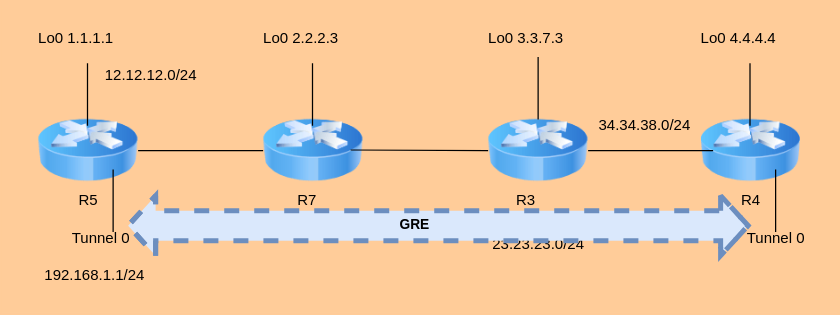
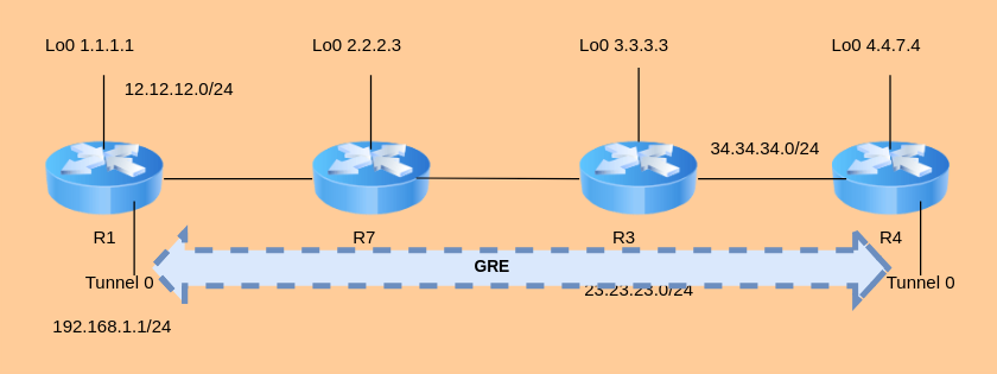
- <mxCell id="22" value="Lo0 3.3.7.3" style="text;html=1;align=center;verticalAlign=middle;resizable=0;points=[];autosize=1;strokeColor=none;fillColor=none;" parent="1" vertex="1"><mxGeometry x="380" y="20" width="80" height="20" as="geometry" /></mxCell>
+ <mxCell id="22" value="Lo0 3.3.3.3" style="text;html=1;align=center;verticalAlign=middle;resizable=0;points=[];autosize=1;strokeColor=none;fillColor=none;" parent="1" vertex="1"><mxGeometry x="380" y="20" width="80" height="20" as="geometry" /></mxCell>
- <mxCell id="23" value="Lo0 4.4.4.4" style="text;html=1;align=center;verticalAlign=middle;resizable=0;points=[];autosize=1;strokeColor=none;fillColor=none;" parent="1" vertex="1"><mxGeometry x="550" y="20" width="80" height="20" as="geometry" /></mxCell>
+ <mxCell id="23" value="Lo0 4.4.7.4" style="text;html=1;align=center;verticalAlign=middle;resizable=0;points=[];autosize=1;strokeColor=none;fillColor=none;" parent="1" vertex="1"><mxGeometry x="550" y="20" width="80" height="20" as="geometry" /></mxCell>
- <mxCell id="15" value="34.34.38.0/24" style="text;html=1;align=center;verticalAlign=middle;resizable=0;points=[];autosize=1;strokeColor=none;fillColor=none;" parent="1" vertex="1"><mxGeometry x="470" y="90" width="90" height="20" as="geometry" /></mxCell>
+ <mxCell id="15" value="34.34.34.0/24" style="text;html=1;align=center;verticalAlign=middle;resizable=0;points=[];autosize=1;strokeColor=none;fillColor=none;" parent="1" vertex="1"><mxGeometry x="470" y="90" width="90" height="20" as="geometry" /></mxCell>
- <mxCell id="9" value="R5" style="text;html=1;align=center;verticalAlign=middle;resizable=0;points=[];autosize=1;strokeColor=none;fillColor=none;" parent="1" vertex="1"><mxGeometry x="55" y="150" width="30" height="20" as="geometry" /></mxCell>
+ <mxCell id="9" value="R1" style="text;html=1;align=center;verticalAlign=middle;resizable=0;points=[];autosize=1;strokeColor=none;fillColor=none;" parent="1" vertex="1"><mxGeometry x="55" y="150" width="30" height="20" as="geometry" /></mxCell>
